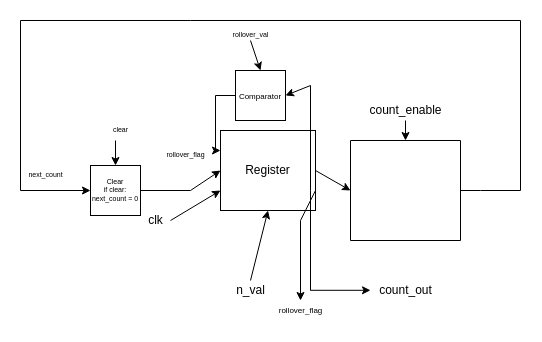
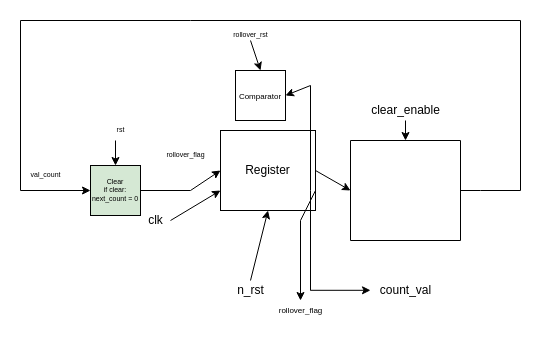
- <mxCell id="26" value="rollover_val" style="text;html=1;align=center;verticalAlign=middle;resizable=0;points=[];autosize=1;strokeColor=none;fillColor=none;fontSize=7;" vertex="1" parent="1"><mxGeometry x="225" y="30" width="50" height="10" as="geometry" /></mxCell>
+ <mxCell id="26" value="rollover_rst" style="text;html=1;align=center;verticalAlign=middle;resizable=0;points=[];autosize=1;strokeColor=none;fillColor=none;fontSize=7;" vertex="1" parent="1"><mxGeometry x="225" y="30" width="50" height="10" as="geometry" /></mxCell>
- <mxCell id="6" value="count_enable" style="text;html=1;align=center;verticalAlign=middle;resizable=0;points=[];autosize=1;strokeColor=none;fillColor=none;" vertex="1" parent="1"><mxGeometry x="360" y="100" width="90" height="20" as="geometry" /></mxCell>
+ <mxCell id="6" value="clear_enable" style="text;html=1;align=center;verticalAlign=middle;resizable=0;points=[];autosize=1;strokeColor=none;fillColor=none;" vertex="1" parent="1"><mxGeometry x="360" y="100" width="90" height="20" as="geometry" /></mxCell>
- <mxCell id="21" style="edgeStyle=orthogonalEdgeStyle;rounded=0;orthogonalLoop=1;jettySize=auto;html=1;exitX=0;exitY=0.5;exitDx=0;exitDy=0;entryX=0.25;entryY=1;entryDx=0;entryDy=0;fontSize=7;" edge="1" parent="1" source="22" target="3"><mxGeometry relative="1" as="geometry" /></mxCell>
- <mxCell id="32" value="clear" style="text;html=1;align=center;verticalAlign=middle;resizable=0;points=[];autosize=1;strokeColor=none;fillColor=none;fontSize=7;" vertex="1" parent="1"><mxGeometry x="105" y="125" width="30" height="10" as="geometry" /></mxCell>
+ <mxCell id="32" value="rst" style="text;html=1;align=center;verticalAlign=middle;resizable=0;points=[];autosize=1;strokeColor=none;fillColor=none;fontSize=7;" vertex="1" parent="1"><mxGeometry x="105" y="125" width="30" height="10" as="geometry" /></mxCell>
- <mxCell id="30" value="next_count" style="text;html=1;align=center;verticalAlign=middle;resizable=0;points=[];autosize=1;strokeColor=none;fillColor=none;fontSize=7;" vertex="1" parent="1"><mxGeometry x="20" y="170" width="50" height="10" as="geometry" /></mxCell>
+ <mxCell id="30" value="val_count" style="text;html=1;align=center;verticalAlign=middle;resizable=0;points=[];autosize=1;strokeColor=none;fillColor=none;fontSize=7;" vertex="1" parent="1"><mxGeometry x="20" y="170" width="50" height="10" as="geometry" /></mxCell>
- <mxCell id="28" value="&lt;div&gt;Clear&lt;/div&gt;&lt;div&gt;if clear:&lt;/div&gt;&lt;div&gt;&lt;span style=&quot;white-space: pre&quot;&gt;next_count = 0&lt;/span&gt;&lt;/div&gt;" style="whiteSpace=wrap;html=1;aspect=fixed;fontSize=7;" vertex="1" parent="1"><mxGeometry x="90" y="165" width="50" height="50" as="geometry" /></mxCell>
+ <mxCell id="28" value="&lt;div&gt;Clear&lt;/div&gt;&lt;div&gt;if clear:&lt;/div&gt;&lt;div&gt;&lt;span style=&quot;white-space: pre&quot;&gt;next_count = 0&lt;/span&gt;&lt;/div&gt;" style="whiteSpace=wrap;html=1;aspect=fixed;fontSize=7;fillColor=#d5e8d4;" vertex="1" parent="1"><mxGeometry x="90" y="165" width="50" height="50" as="geometry" /></mxCell>
- <mxCell id="15" value="&lt;div&gt;n_val&lt;/div&gt;" style="text;html=1;align=center;verticalAlign=middle;resizable=0;points=[];autosize=1;strokeColor=none;fillColor=none;" vertex="1" parent="1"><mxGeometry x="230" y="280" width="40" height="20" as="geometry" /></mxCell>
+ <mxCell id="15" value="&lt;div&gt;n_rst&lt;/div&gt;" style="text;html=1;align=center;verticalAlign=middle;resizable=0;points=[];autosize=1;strokeColor=none;fillColor=none;" vertex="1" parent="1"><mxGeometry x="230" y="280" width="40" height="20" as="geometry" /></mxCell>
- <mxCell id="18" value="&lt;div&gt;count_out&lt;/div&gt;" style="text;html=1;align=center;verticalAlign=middle;resizable=0;points=[];autosize=1;strokeColor=none;fillColor=none;" vertex="1" parent="1"><mxGeometry x="370" y="280" width="70" height="20" as="geometry" /></mxCell>
+ <mxCell id="18" value="&lt;div&gt;count_val&lt;/div&gt;" style="text;html=1;align=center;verticalAlign=middle;resizable=0;points=[];autosize=1;strokeColor=none;fillColor=none;" vertex="1" parent="1"><mxGeometry x="370" y="280" width="70" height="20" as="geometry" /></mxCell>
